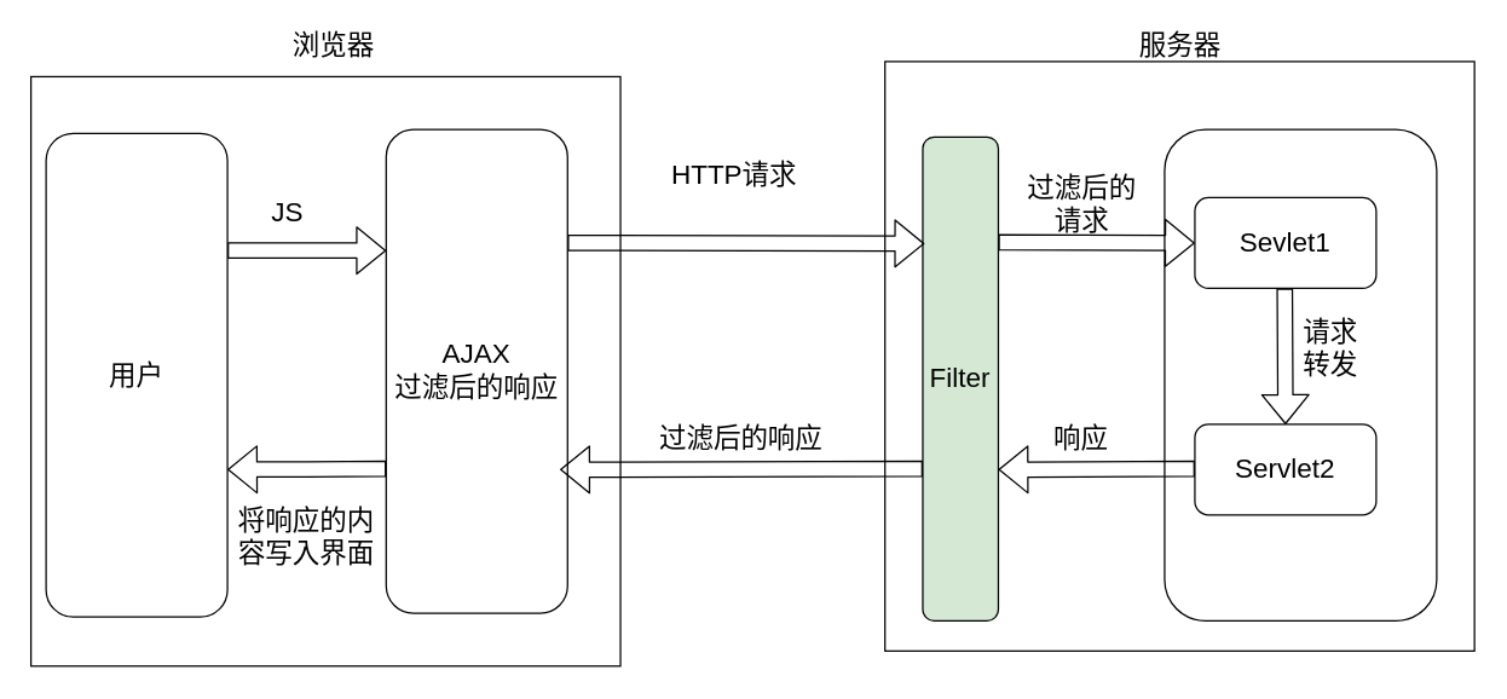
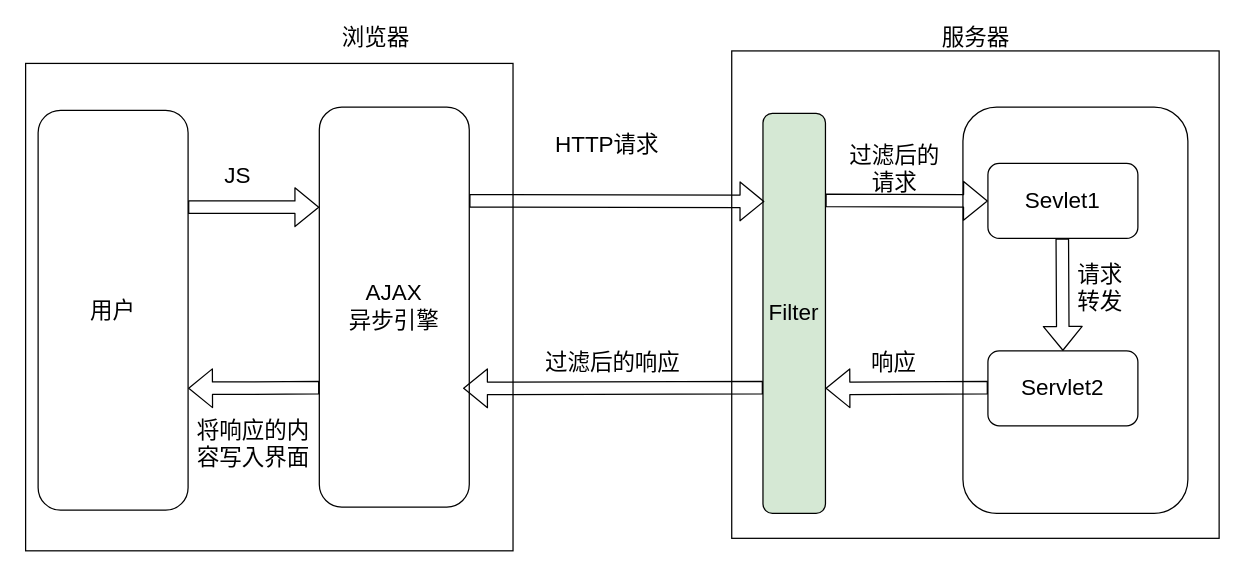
- <mxCell id="3" value="&lt;font style=&quot;font-size: 18px&quot;&gt;浏览器&lt;/font&gt;" style="text;html=1;align=center;verticalAlign=middle;resizable=0;points=[];autosize=1;" vertex="1" parent="1"><mxGeometry x="185" y="20" width="70" height="20" as="geometry" /></mxCell>
+ <mxCell id="3" value="&lt;font style=&quot;font-size: 18px&quot;&gt;浏览器&lt;/font&gt;" style="text;html=1;align=center;verticalAlign=middle;resizable=0;points=[];autosize=1;" vertex="1" parent="1"><mxGeometry x="265" y="20" width="70" height="20" as="geometry" /></mxCell>
- <mxCell id="5" value="AJAX&lt;br&gt;过滤后的响应" style="rounded=1;whiteSpace=wrap;html=1;fontSize=18;" vertex="1" parent="1"><mxGeometry x="255" y="85" width="120" height="320" as="geometry" /></mxCell>
+ <mxCell id="5" value="AJAX&lt;br&gt;异步引擎" style="rounded=1;whiteSpace=wrap;html=1;fontSize=18;" vertex="1" parent="1"><mxGeometry x="255" y="85" width="120" height="320" as="geometry" /></mxCell>
